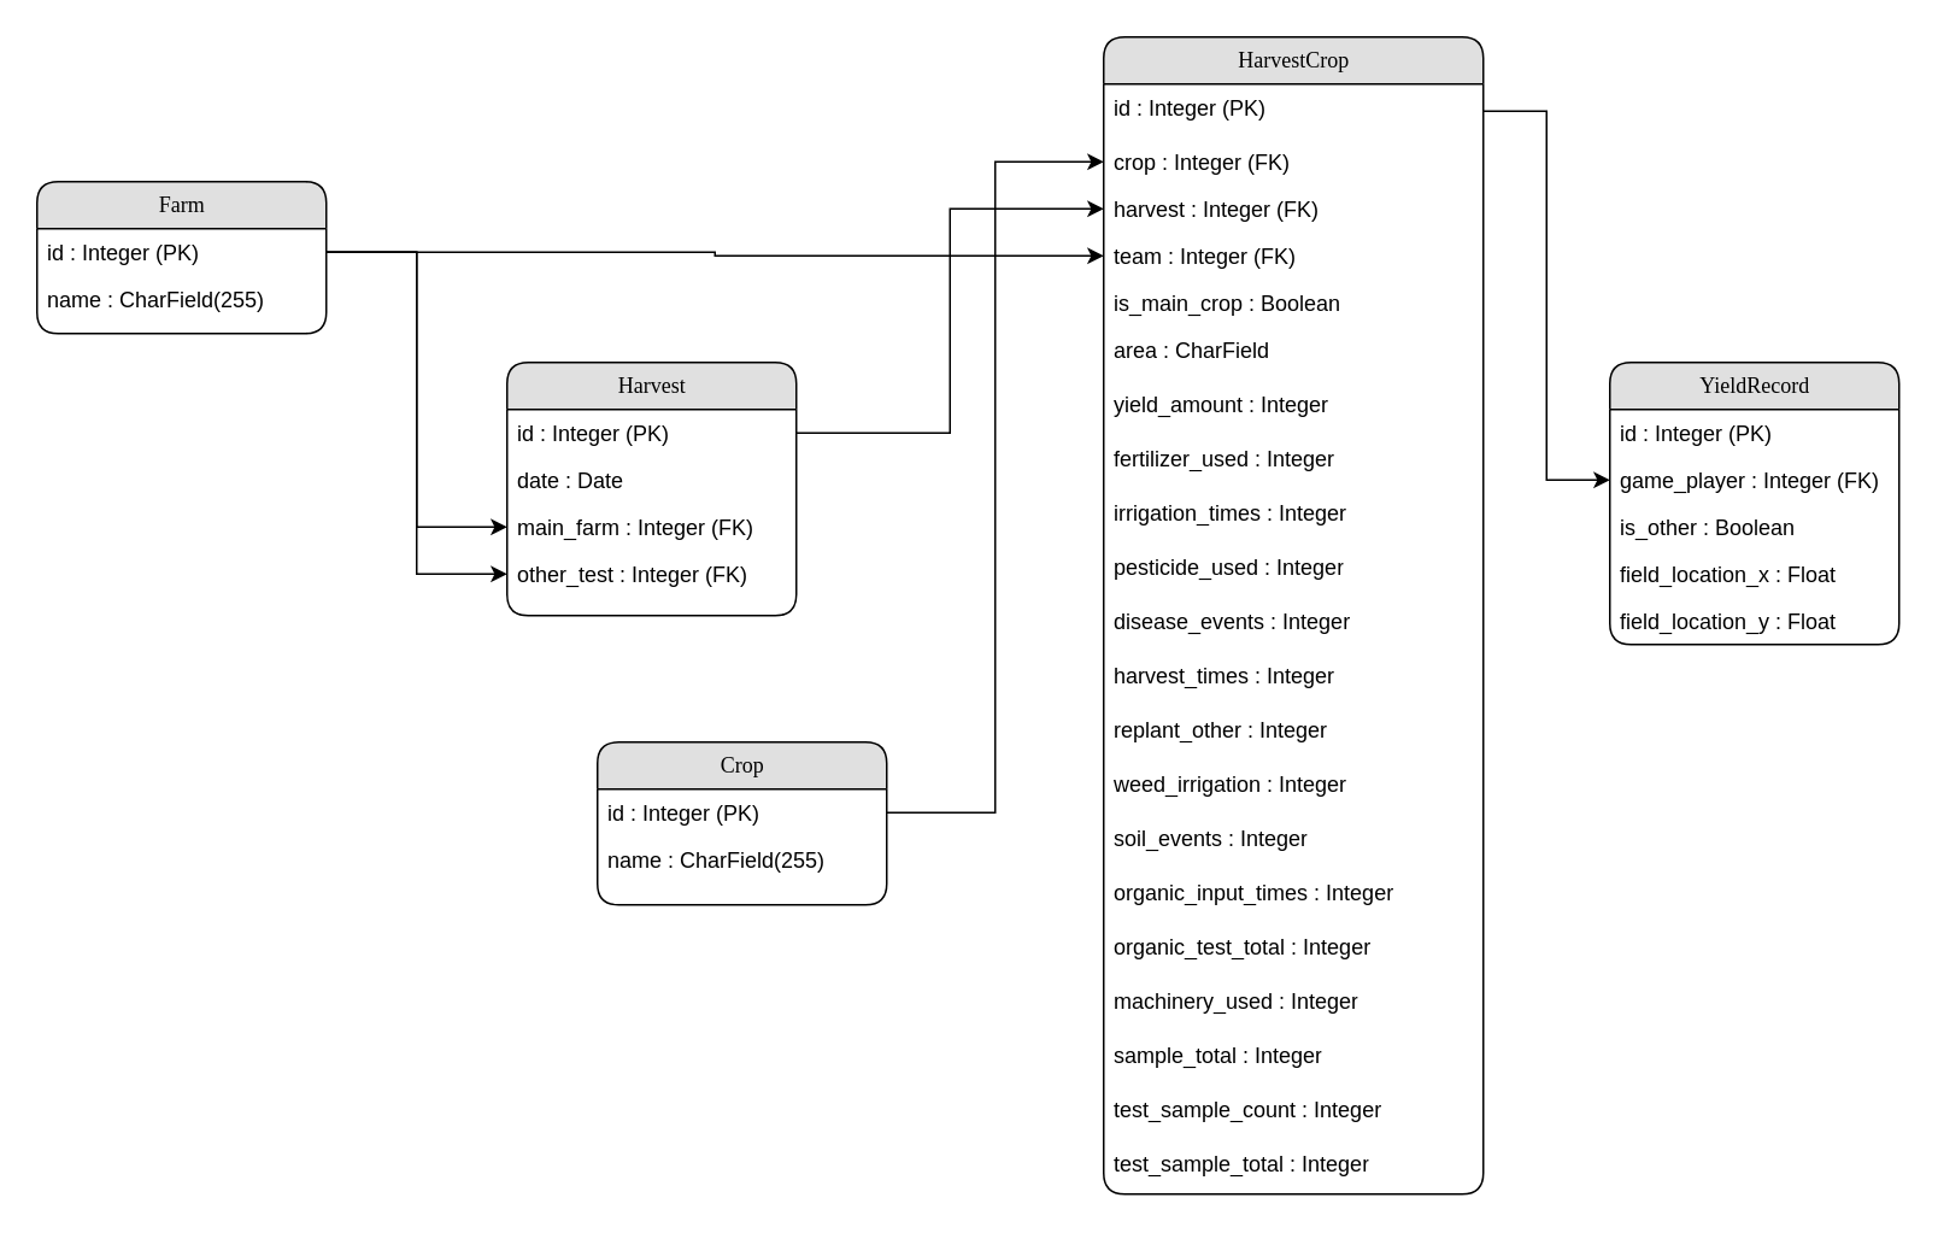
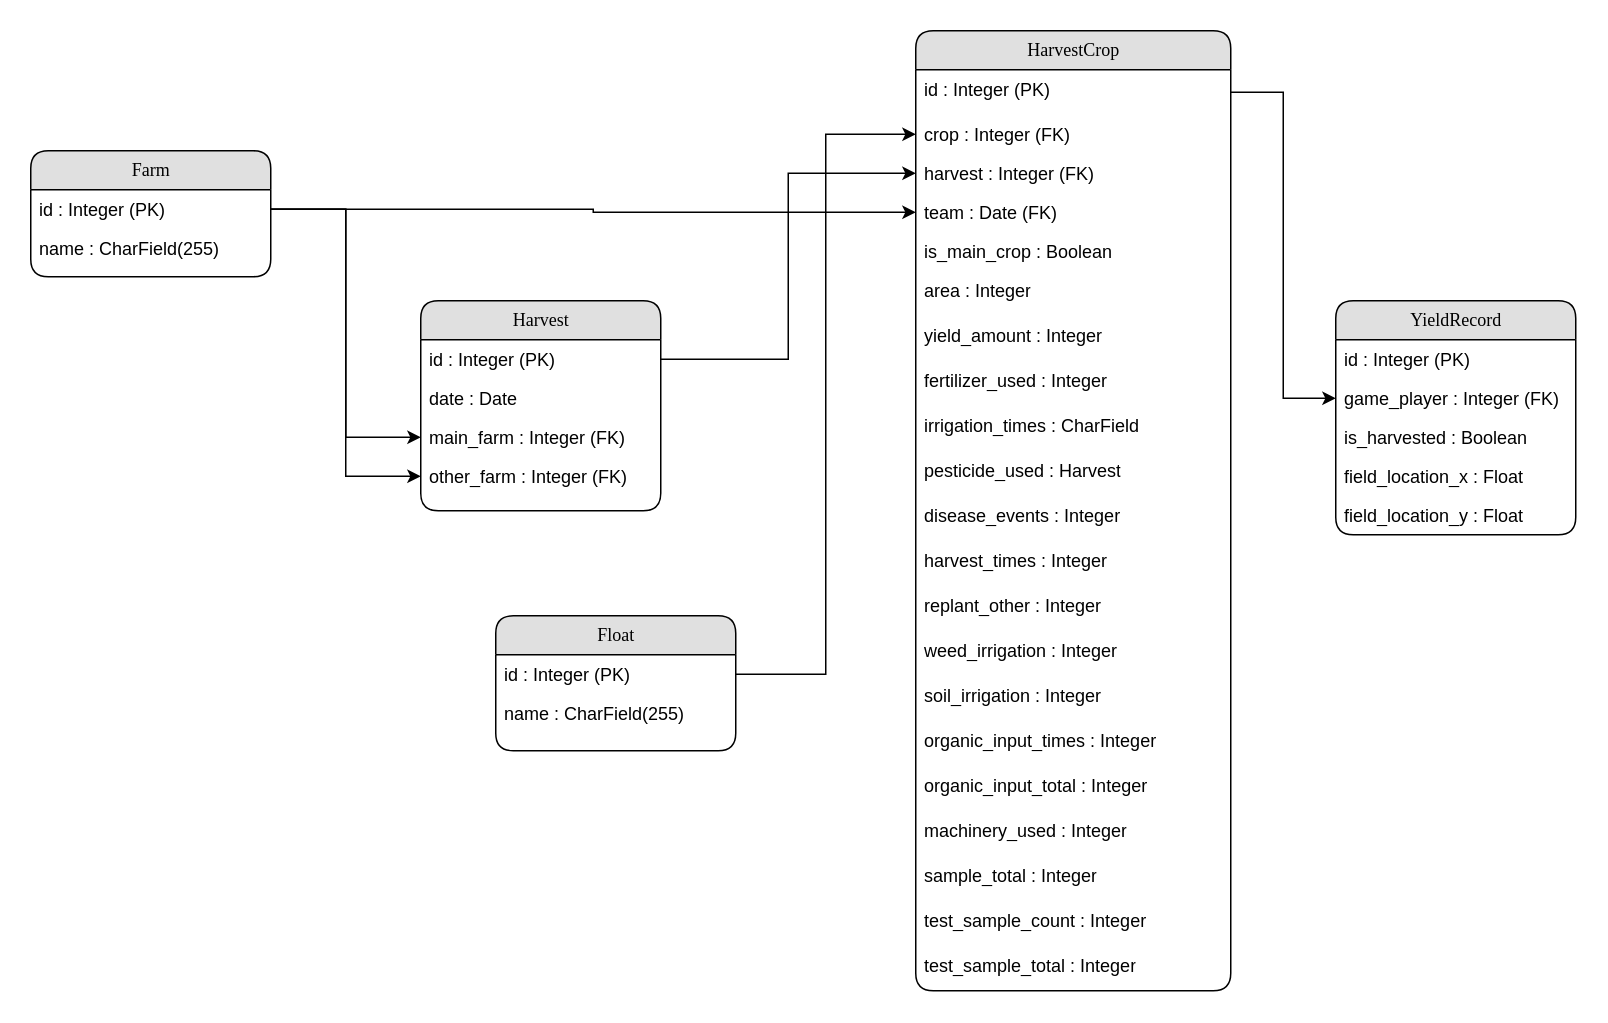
- <mxCell id="9" value="team&amp;nbsp;&lt;span style=&quot;background-color: initial;&quot;&gt;: Integer (FK)&lt;/span&gt;" style="text;html=1;strokeColor=none;fillColor=none;spacingLeft=4;spacingRight=4;whiteSpace=wrap;overflow=hidden;rotatable=0;points=[[0,0.5],[1,0.5]];portConstraint=eastwest;" parent="5" vertex="1"><mxGeometry y="108" width="210" height="26" as="geometry" /></mxCell>
+ <mxCell id="9" value="team&amp;nbsp;&lt;span style=&quot;background-color: initial;&quot;&gt;: Date (FK)&lt;/span&gt;" style="text;html=1;strokeColor=none;fillColor=none;spacingLeft=4;spacingRight=4;whiteSpace=wrap;overflow=hidden;rotatable=0;points=[[0,0.5],[1,0.5]];portConstraint=eastwest;" parent="5" vertex="1"><mxGeometry y="108" width="210" height="26" as="geometry" /></mxCell>
- <mxCell id="11" value="&lt;div&gt;area : CharField&lt;/div&gt;&lt;div&gt;&lt;br&gt;&lt;/div&gt;" style="text;strokeColor=none;fillColor=none;spacingLeft=4;spacingRight=4;overflow=hidden;rotatable=0;points=[[0,0.5],[1,0.5]];portConstraint=eastwest;fontSize=12;whiteSpace=wrap;html=1;" vertex="1" parent="5"><mxGeometry y="160" width="210" height="30" as="geometry" /></mxCell>
+ <mxCell id="11" value="&lt;div&gt;area : Integer&lt;/div&gt;&lt;div&gt;&lt;br&gt;&lt;/div&gt;" style="text;strokeColor=none;fillColor=none;spacingLeft=4;spacingRight=4;overflow=hidden;rotatable=0;points=[[0,0.5],[1,0.5]];portConstraint=eastwest;fontSize=12;whiteSpace=wrap;html=1;" vertex="1" parent="5"><mxGeometry y="160" width="210" height="30" as="geometry" /></mxCell>
- <mxCell id="14" value="irrigation_times : Integer" style="text;strokeColor=none;fillColor=none;spacingLeft=4;spacingRight=4;overflow=hidden;rotatable=0;points=[[0,0.5],[1,0.5]];portConstraint=eastwest;fontSize=12;whiteSpace=wrap;html=1;" vertex="1" parent="5"><mxGeometry y="250" width="210" height="30" as="geometry" /></mxCell>
+ <mxCell id="14" value="irrigation_times : CharField" style="text;strokeColor=none;fillColor=none;spacingLeft=4;spacingRight=4;overflow=hidden;rotatable=0;points=[[0,0.5],[1,0.5]];portConstraint=eastwest;fontSize=12;whiteSpace=wrap;html=1;" vertex="1" parent="5"><mxGeometry y="250" width="210" height="30" as="geometry" /></mxCell>
- <mxCell id="33" value="is_other     : Boolean&amp;nbsp;" style="text;html=1;strokeColor=none;fillColor=none;spacingLeft=4;spacingRight=4;whiteSpace=wrap;overflow=hidden;rotatable=0;points=[[0,0.5],[1,0.5]];portConstraint=eastwest;" parent="30" vertex="1"><mxGeometry y="78" width="160" height="26" as="geometry" /></mxCell>
+ <mxCell id="33" value="is_harvested     : Boolean&amp;nbsp;" style="text;html=1;strokeColor=none;fillColor=none;spacingLeft=4;spacingRight=4;whiteSpace=wrap;overflow=hidden;rotatable=0;points=[[0,0.5],[1,0.5]];portConstraint=eastwest;" parent="30" vertex="1"><mxGeometry y="78" width="160" height="26" as="geometry" /></mxCell>
- <mxCell id="15" value="pesticide_used : Integer" style="text;strokeColor=none;fillColor=none;spacingLeft=4;spacingRight=4;overflow=hidden;rotatable=0;points=[[0,0.5],[1,0.5]];portConstraint=eastwest;fontSize=12;whiteSpace=wrap;html=1;" vertex="1" parent="5"><mxGeometry y="280" width="210" height="30" as="geometry" /></mxCell>
+ <mxCell id="15" value="pesticide_used : Harvest" style="text;strokeColor=none;fillColor=none;spacingLeft=4;spacingRight=4;overflow=hidden;rotatable=0;points=[[0,0.5],[1,0.5]];portConstraint=eastwest;fontSize=12;whiteSpace=wrap;html=1;" vertex="1" parent="5"><mxGeometry y="280" width="210" height="30" as="geometry" /></mxCell>
- <mxCell id="46" value="other_test : Integer (FK)&amp;nbsp;" style="text;html=1;strokeColor=none;fillColor=none;spacingLeft=4;spacingRight=4;whiteSpace=wrap;overflow=hidden;rotatable=0;points=[[0,0.5],[1,0.5]];portConstraint=eastwest;" parent="42" vertex="1"><mxGeometry y="104" width="160" height="26" as="geometry" /></mxCell>
+ <mxCell id="46" value="other_farm : Integer (FK)&amp;nbsp;" style="text;html=1;strokeColor=none;fillColor=none;spacingLeft=4;spacingRight=4;whiteSpace=wrap;overflow=hidden;rotatable=0;points=[[0,0.5],[1,0.5]];portConstraint=eastwest;" parent="42" vertex="1"><mxGeometry y="104" width="160" height="26" as="geometry" /></mxCell>
- <mxCell id="2" value="Crop" style="swimlane;html=1;fontStyle=0;childLayout=stackLayout;horizontal=1;startSize=26;fillColor=#e0e0e0;horizontalStack=0;resizeParent=1;resizeLast=0;collapsible=1;marginBottom=0;swimlaneFillColor=#ffffff;align=center;rounded=1;shadow=0;comic=0;labelBackgroundColor=none;strokeWidth=1;fontFamily=Verdana;fontSize=12" parent="1" vertex="1"><mxGeometry x="330" y="410" width="160" height="90" as="geometry" /></mxCell>
+ <mxCell id="2" value="Float" style="swimlane;html=1;fontStyle=0;childLayout=stackLayout;horizontal=1;startSize=26;fillColor=#e0e0e0;horizontalStack=0;resizeParent=1;resizeLast=0;collapsible=1;marginBottom=0;swimlaneFillColor=#ffffff;align=center;rounded=1;shadow=0;comic=0;labelBackgroundColor=none;strokeWidth=1;fontFamily=Verdana;fontSize=12" parent="1" vertex="1"><mxGeometry x="330" y="410" width="160" height="90" as="geometry" /></mxCell>
- <mxCell id="20" value="soil_events : Integer" style="text;strokeColor=none;fillColor=none;spacingLeft=4;spacingRight=4;overflow=hidden;rotatable=0;points=[[0,0.5],[1,0.5]];portConstraint=eastwest;fontSize=12;whiteSpace=wrap;html=1;" vertex="1" parent="5"><mxGeometry y="430" width="210" height="30" as="geometry" /></mxCell>
+ <mxCell id="20" value="soil_irrigation : Integer" style="text;strokeColor=none;fillColor=none;spacingLeft=4;spacingRight=4;overflow=hidden;rotatable=0;points=[[0,0.5],[1,0.5]];portConstraint=eastwest;fontSize=12;whiteSpace=wrap;html=1;" vertex="1" parent="5"><mxGeometry y="430" width="210" height="30" as="geometry" /></mxCell>
- <mxCell id="22" value="organic_test_total : Integer" style="text;strokeColor=none;fillColor=none;spacingLeft=4;spacingRight=4;overflow=hidden;rotatable=0;points=[[0,0.5],[1,0.5]];portConstraint=eastwest;fontSize=12;whiteSpace=wrap;html=1;" vertex="1" parent="5"><mxGeometry y="490" width="210" height="30" as="geometry" /></mxCell>
+ <mxCell id="22" value="organic_input_total : Integer" style="text;strokeColor=none;fillColor=none;spacingLeft=4;spacingRight=4;overflow=hidden;rotatable=0;points=[[0,0.5],[1,0.5]];portConstraint=eastwest;fontSize=12;whiteSpace=wrap;html=1;" vertex="1" parent="5"><mxGeometry y="490" width="210" height="30" as="geometry" /></mxCell>
